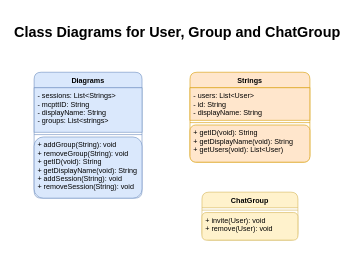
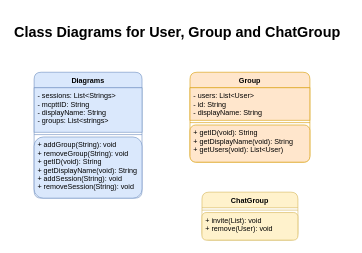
- <mxCell id="6" value="Strings" style="swimlane;fontStyle=1;align=center;verticalAlign=top;childLayout=stackLayout;horizontal=1;startSize=26;horizontalStack=0;resizeParent=1;resizeParentMax=0;resizeLast=0;collapsible=1;marginBottom=0;rounded=1;fillColor=#ffe6cc;strokeColor=#d79b00;" vertex="1" parent="1"><mxGeometry x="316" y="120" width="200" height="150" as="geometry" /></mxCell>
+ <mxCell id="6" value="Group" style="swimlane;fontStyle=1;align=center;verticalAlign=top;childLayout=stackLayout;horizontal=1;startSize=26;horizontalStack=0;resizeParent=1;resizeParentMax=0;resizeLast=0;collapsible=1;marginBottom=0;rounded=1;fillColor=#ffe6cc;strokeColor=#d79b00;" vertex="1" parent="1"><mxGeometry x="316" y="120" width="200" height="150" as="geometry" /></mxCell>
- <mxCell id="12" value="+ invite(User): void&#10;+ remove(User): void" style="text;strokeColor=#d6b656;fillColor=#fff2cc;align=left;verticalAlign=top;spacingLeft=4;spacingRight=4;overflow=hidden;rotatable=0;points=[[0,0.5],[1,0.5]];portConstraint=eastwest;rounded=1;" vertex="1" parent="10"><mxGeometry y="34" width="160" height="46" as="geometry" /></mxCell>
+ <mxCell id="12" value="+ invite(List): void&#10;+ remove(User): void" style="text;strokeColor=#d6b656;fillColor=#fff2cc;align=left;verticalAlign=top;spacingLeft=4;spacingRight=4;overflow=hidden;rotatable=0;points=[[0,0.5],[1,0.5]];portConstraint=eastwest;rounded=1;" vertex="1" parent="10"><mxGeometry y="34" width="160" height="46" as="geometry" /></mxCell>
